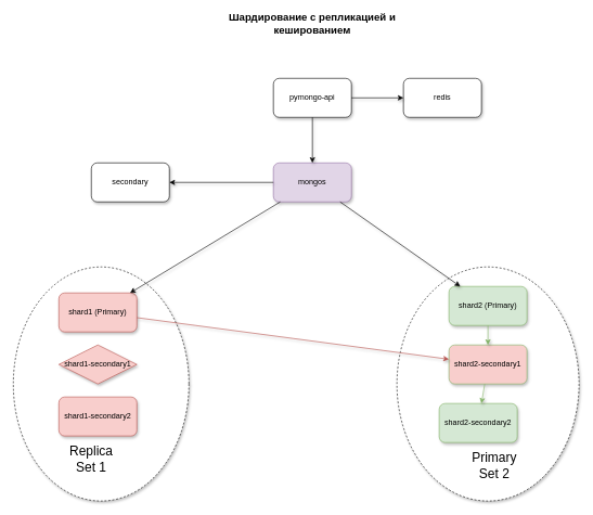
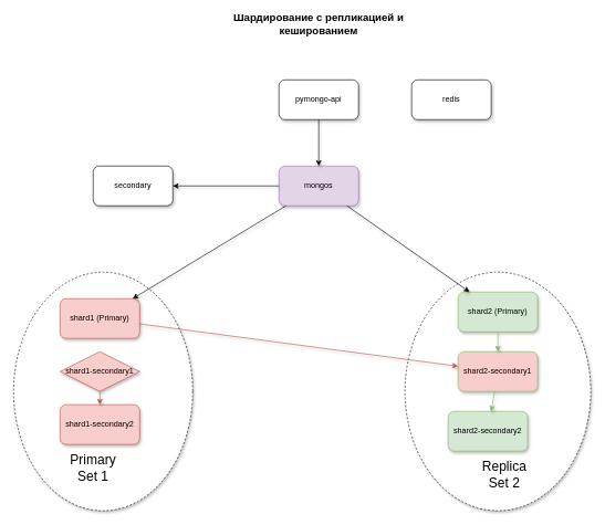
- <mxCell id="15" value="" style="endArrow=classic;html=1;rounded=0;shadow=1;" parent="1" source="4" target="5" edge="1"><mxGeometry width="50" height="50" relative="1" as="geometry"><mxPoint x="540" y="380" as="sourcePoint" /><mxPoint x="700" y="380" as="targetPoint" /></mxGeometry></mxCell>
+ <mxCell id="20" value="" style="endArrow=classic;html=1;rounded=0;strokeColor=#b85450;shadow=1;" parent="1" source="9" target="10" edge="1"><mxGeometry width="50" height="50" relative="1" as="geometry"><mxPoint x="150" y="590" as="sourcePoint" /><mxPoint x="150" y="610" as="targetPoint" /></mxGeometry></mxCell>
- <mxCell id="24" value="Replica&lt;div&gt;Set 1&lt;/div&gt;" style="text;html=1;align=center;verticalAlign=middle;whiteSpace=wrap;rounded=0;fontSize=20;shadow=1;" parent="1" vertex="1"><mxGeometry x="110" y="690" width="60" height="30" as="geometry" /></mxCell>
+ <mxCell id="24" value="Primary&lt;div&gt;Set 1&lt;/div&gt;" style="text;html=1;align=center;verticalAlign=middle;whiteSpace=wrap;rounded=0;fontSize=20;shadow=1;" parent="1" vertex="1"><mxGeometry x="110" y="690" width="60" height="30" as="geometry" /></mxCell>
- <mxCell id="25" value="Primary&lt;div&gt;Set 2&lt;/div&gt;" style="text;html=1;align=center;verticalAlign=middle;whiteSpace=wrap;rounded=0;fontSize=20;shadow=1;" parent="1" vertex="1"><mxGeometry x="730" y="700" width="60" height="30" as="geometry" /></mxCell>
+ <mxCell id="25" value="Replica&lt;div&gt;Set 2&lt;/div&gt;" style="text;html=1;align=center;verticalAlign=middle;whiteSpace=wrap;rounded=0;fontSize=20;shadow=1;" parent="1" vertex="1"><mxGeometry x="730" y="700" width="60" height="30" as="geometry" /></mxCell>
